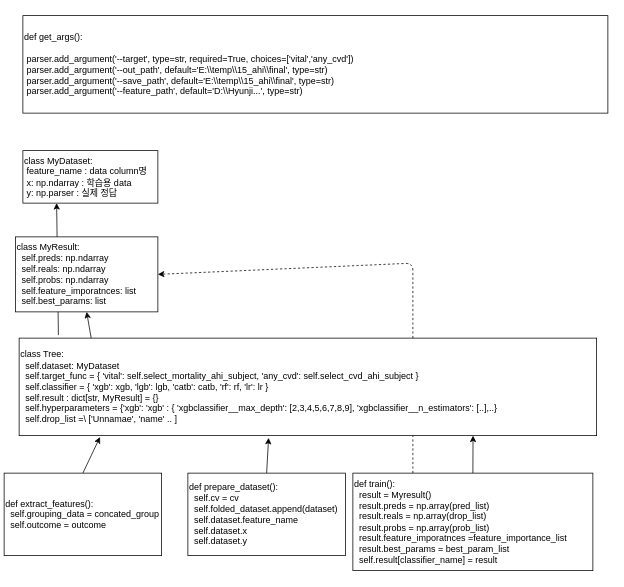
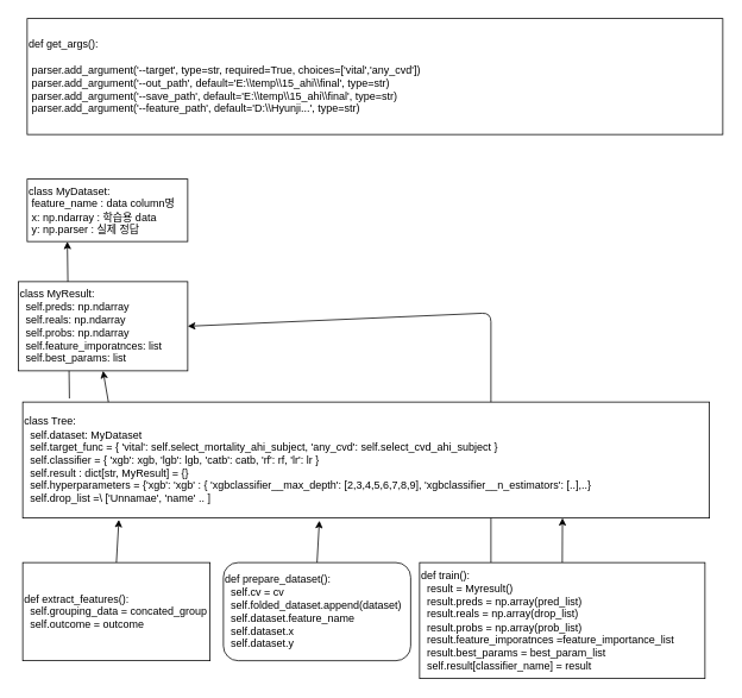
- <mxCell id="8" style="edgeStyle=none;html=1;exitX=0.25;exitY=0;exitDx=0;exitDy=0;entryX=1;entryY=0.5;entryDx=0;entryDy=0;dashed=1;" edge="1" parent="1" source="14" target="5"><mxGeometry relative="1" as="geometry"><Array as="points"><mxPoint x="550" y="350" /></Array></mxGeometry></mxCell>
+ <mxCell id="8" style="edgeStyle=none;html=1;exitX=0.25;exitY=0;exitDx=0;exitDy=0;entryX=1;entryY=0.5;entryDx=0;entryDy=0;" edge="1" parent="1" source="14" target="5"><mxGeometry relative="1" as="geometry"><Array as="points"><mxPoint x="550" y="350" /></Array></mxGeometry></mxCell>
- <mxCell id="7" value="def extract_features():&lt;br&gt;&amp;nbsp; self.grouping_data = concated_group &lt;br&gt;&amp;nbsp; self.outcome = outcome" style="rounded=0;whiteSpace=wrap;html=1;align=left;" vertex="1" parent="1"><mxGeometry x="5" y="630" width="210" height="110" as="geometry" /></mxCell>
+ <mxCell id="7" value="def extract_features():&lt;br&gt;&amp;nbsp; self.grouping_data = concated_group &lt;br&gt;&amp;nbsp; self.outcome = outcome" style="rounded=0;whiteSpace=wrap;html=1;align=left;" vertex="1" parent="1"><mxGeometry x="25" y="630" width="210" height="110" as="geometry" /></mxCell>
- <mxCell id="12" value="def prepare_dataset():&lt;br&gt;&amp;nbsp; self.cv = cv &lt;br&gt;&amp;nbsp; self.folded_dataset.append(dataset)&lt;br&gt;&amp;nbsp; self.dataset.feature_name&lt;br&gt;&amp;nbsp; self.dataset.x&lt;br&gt;&amp;nbsp; self.dataset.y" style="rounded=0;whiteSpace=wrap;html=1;align=left;" vertex="1" parent="1"><mxGeometry x="250" y="630" width="210" height="110" as="geometry" /></mxCell>
+ <mxCell id="12" value="def prepare_dataset():&lt;br&gt;&amp;nbsp; self.cv = cv &lt;br&gt;&amp;nbsp; self.folded_dataset.append(dataset)&lt;br&gt;&amp;nbsp; self.dataset.feature_name&lt;br&gt;&amp;nbsp; self.dataset.x&lt;br&gt;&amp;nbsp; self.dataset.y" style="whiteSpace=wrap;html=1;align=left;rounded=1;" vertex="1" parent="1"><mxGeometry x="250" y="630" width="210" height="110" as="geometry" /></mxCell>
